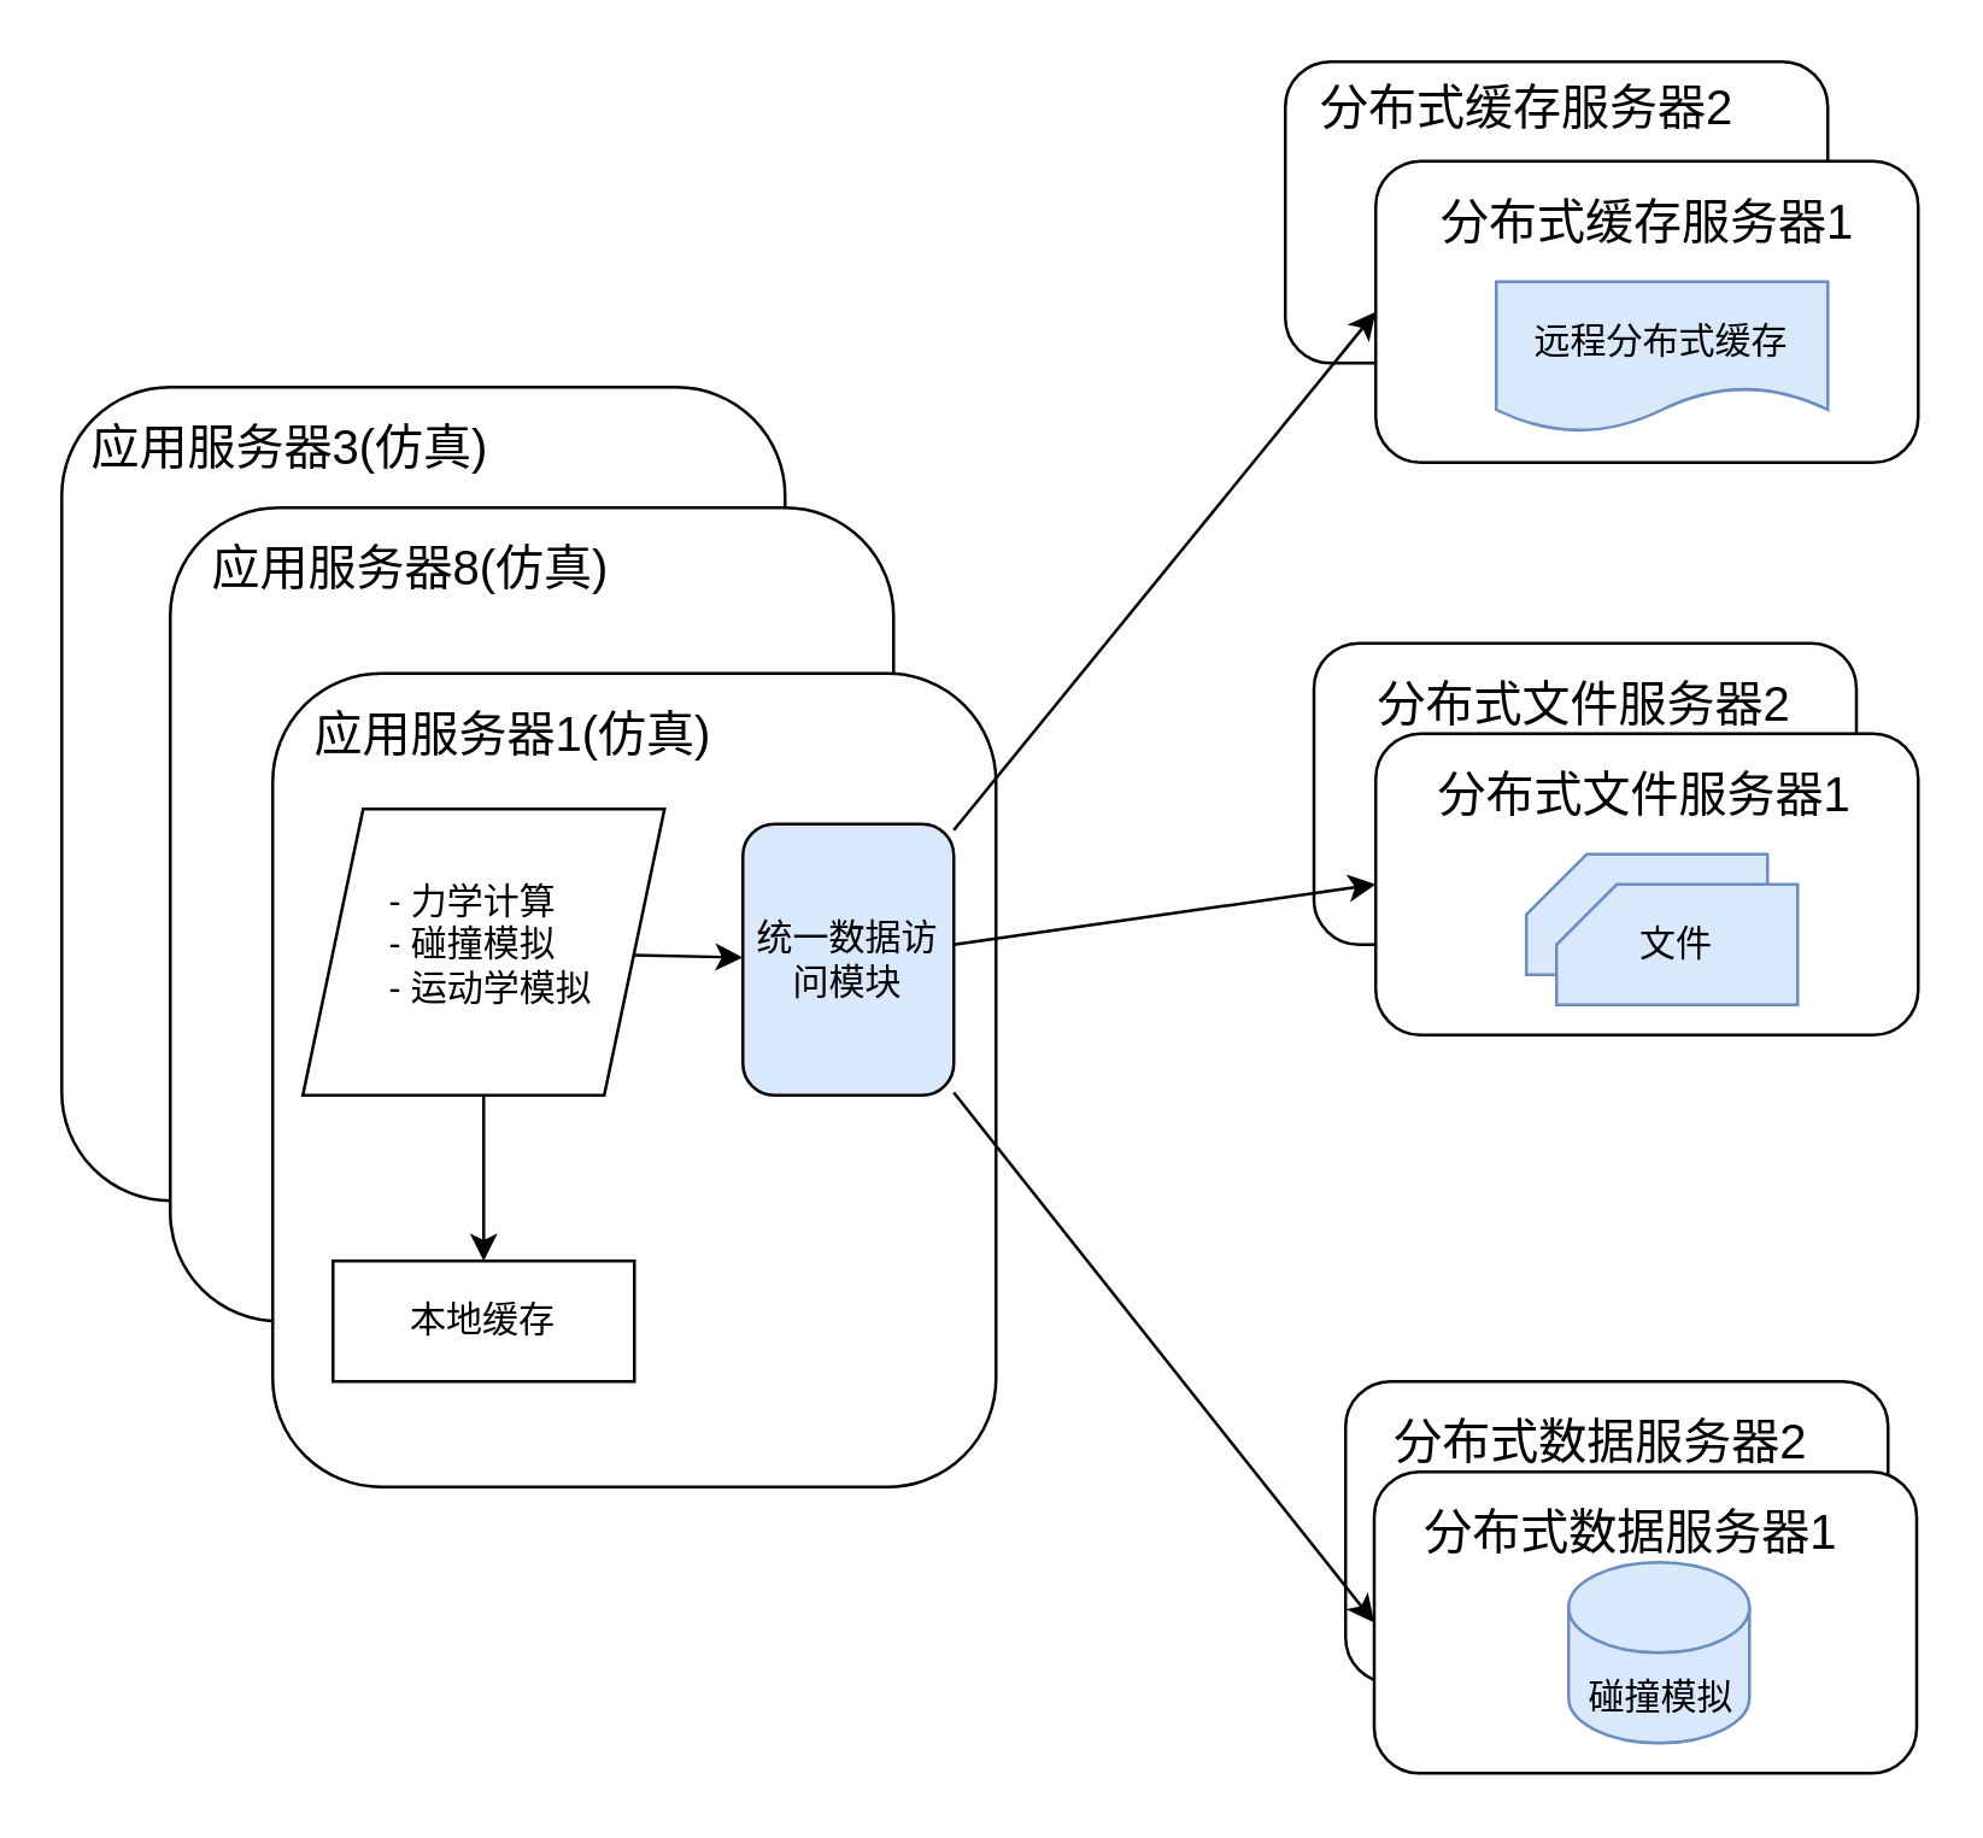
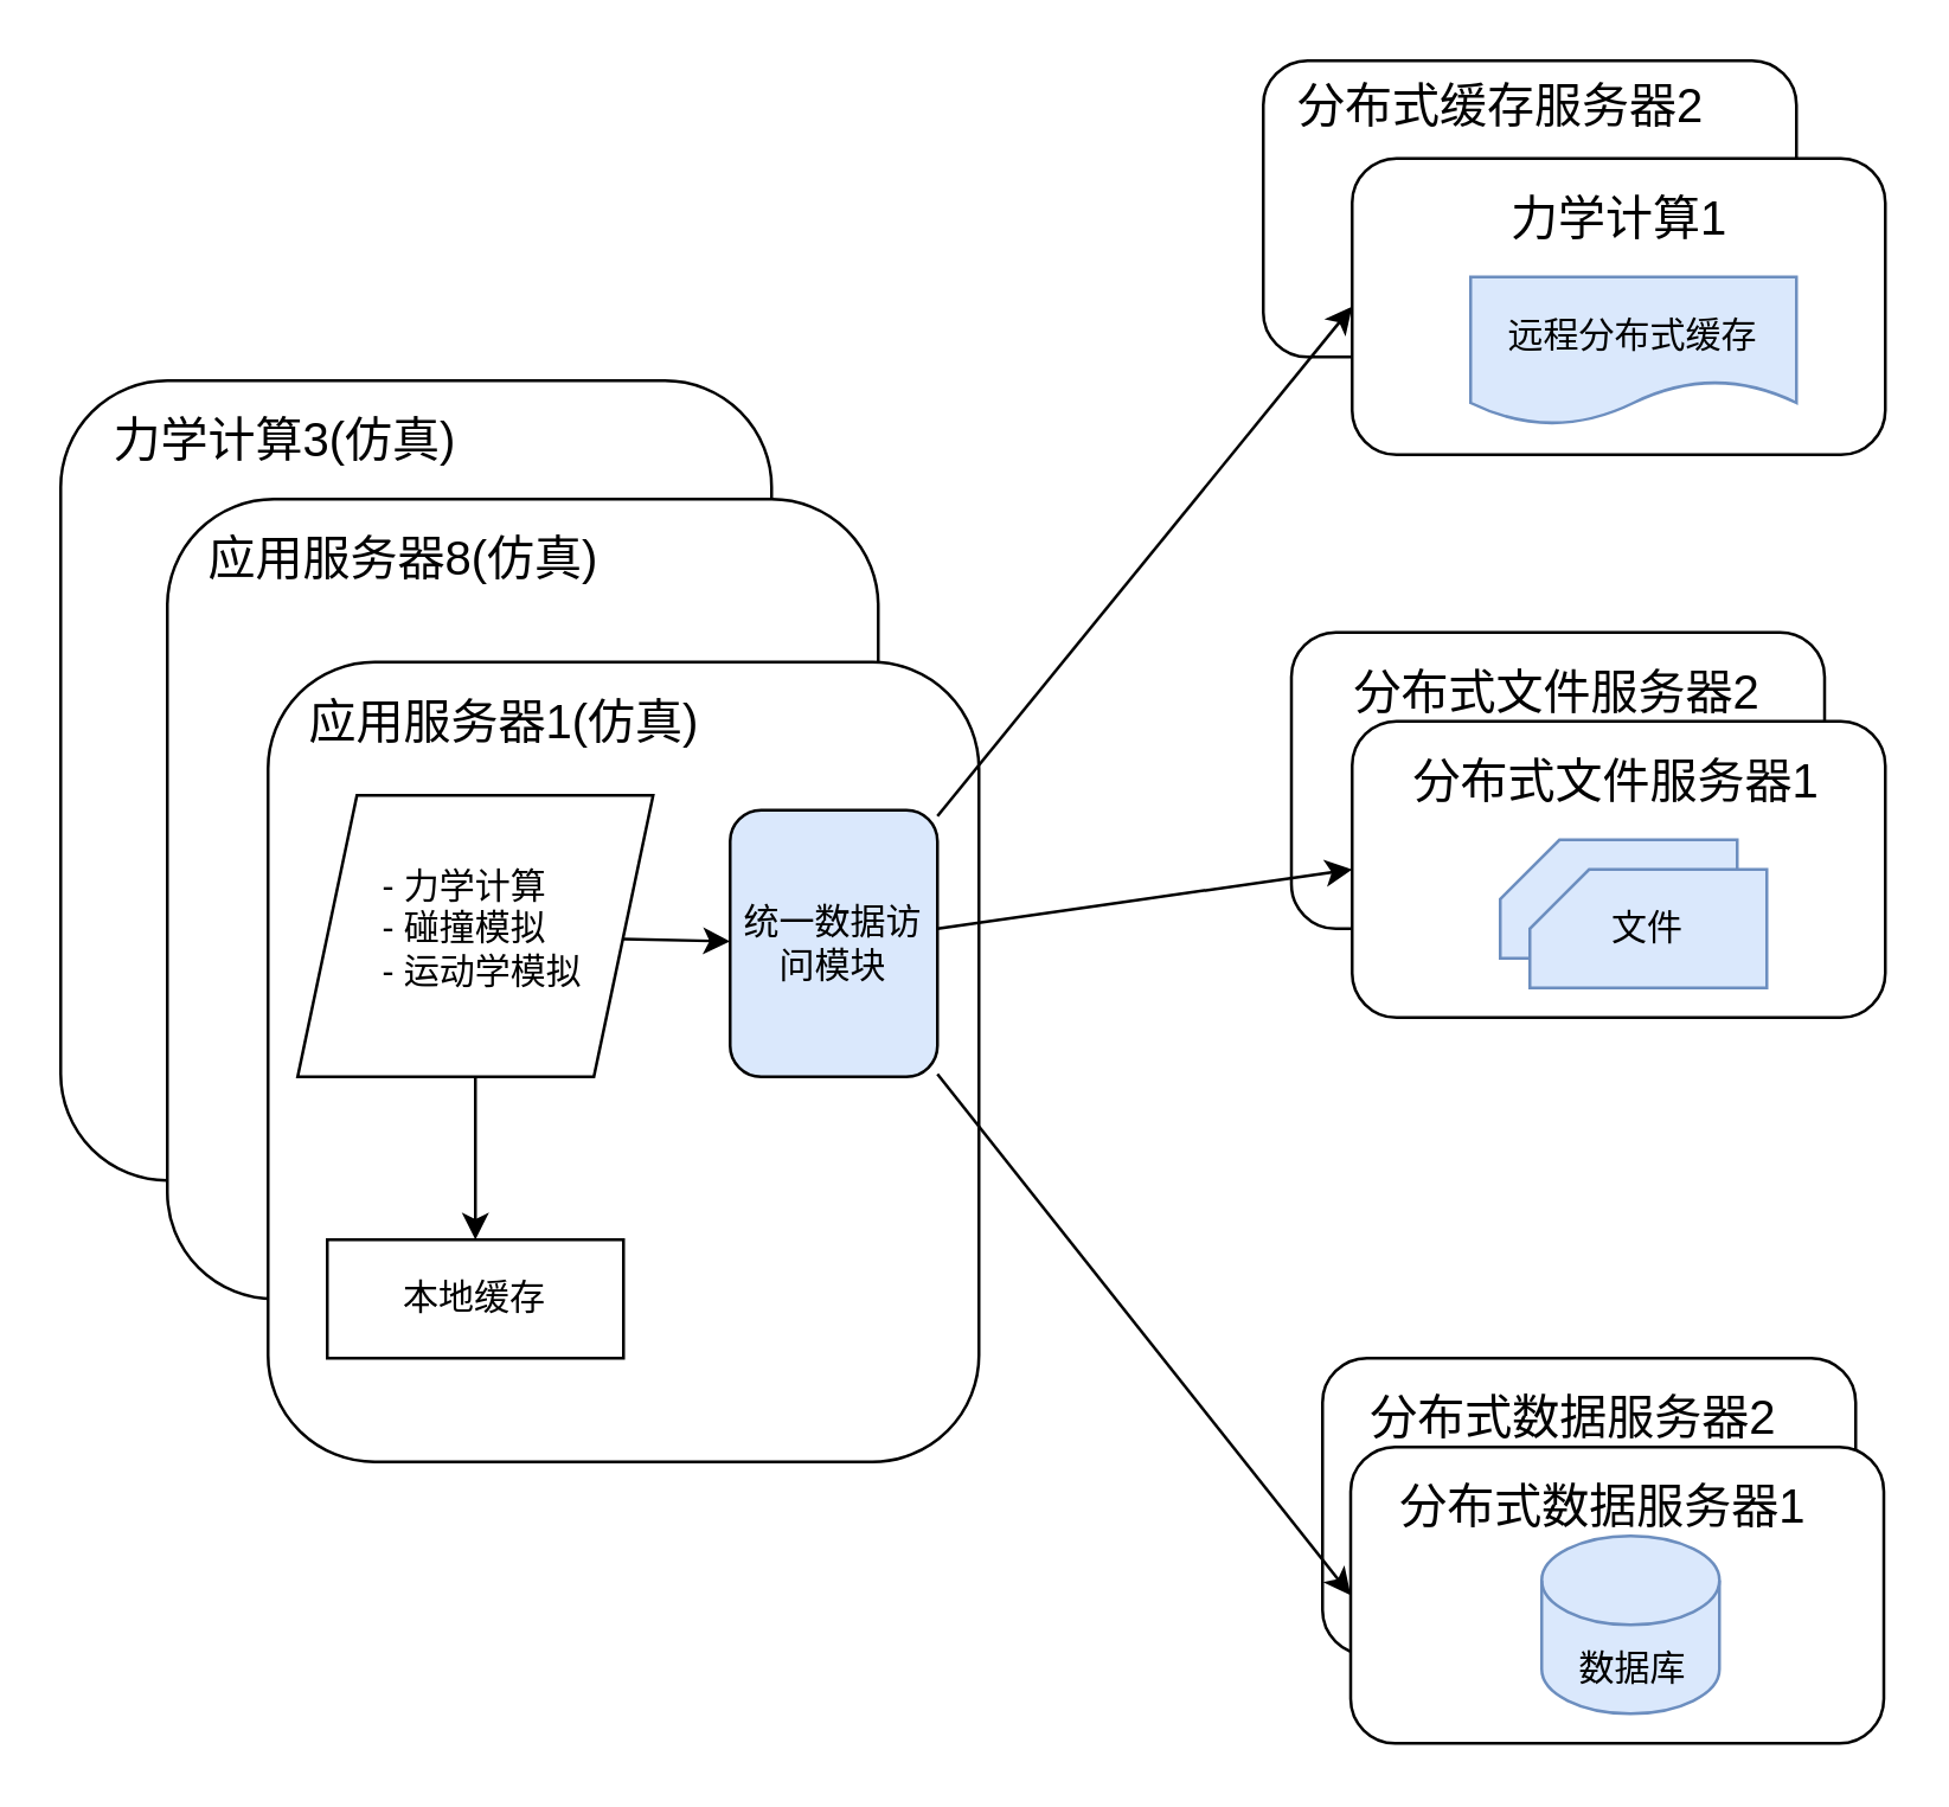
- <mxCell id="34" value="分布式缓存服务器1" style="text;html=1;align=center;verticalAlign=middle;whiteSpace=wrap;rounded=0;fontSize=16;" vertex="1" parent="1"><mxGeometry x="469.75" y="63" width="152.5" height="20" as="geometry" /></mxCell>
+ <mxCell id="34" value="力学计算1" style="text;html=1;align=center;verticalAlign=middle;whiteSpace=wrap;rounded=0;fontSize=16;" vertex="1" parent="1"><mxGeometry x="469.75" y="63" width="152.5" height="20" as="geometry" /></mxCell>
- <mxCell id="9" value="应用服务器3(仿真)" style="text;html=1;align=center;verticalAlign=middle;whiteSpace=wrap;rounded=0;fontSize=16;" vertex="1" parent="1"><mxGeometry x="26" y="133" width="140" height="30" as="geometry" /></mxCell>
+ <mxCell id="9" value="力学计算3(仿真)" style="text;html=1;align=center;verticalAlign=middle;whiteSpace=wrap;rounded=0;fontSize=16;" vertex="1" parent="1"><mxGeometry x="26" y="133" width="140" height="30" as="geometry" /></mxCell>
- <mxCell id="20" value="碰撞模拟" style="text;html=1;align=center;verticalAlign=middle;whiteSpace=wrap;rounded=0;labelBackgroundColor=none;" vertex="1" parent="1"><mxGeometry x="521" y="548" width="60" height="30" as="geometry" /></mxCell>
+ <mxCell id="20" value="数据库" style="text;html=1;align=center;verticalAlign=middle;whiteSpace=wrap;rounded=0;labelBackgroundColor=none;" vertex="1" parent="1"><mxGeometry x="521" y="548" width="60" height="30" as="geometry" /></mxCell>
